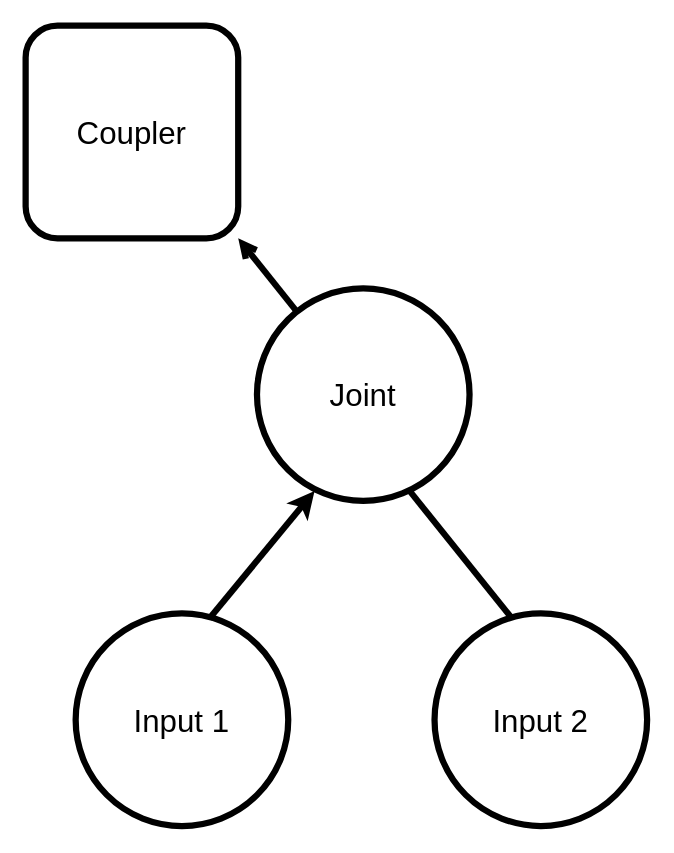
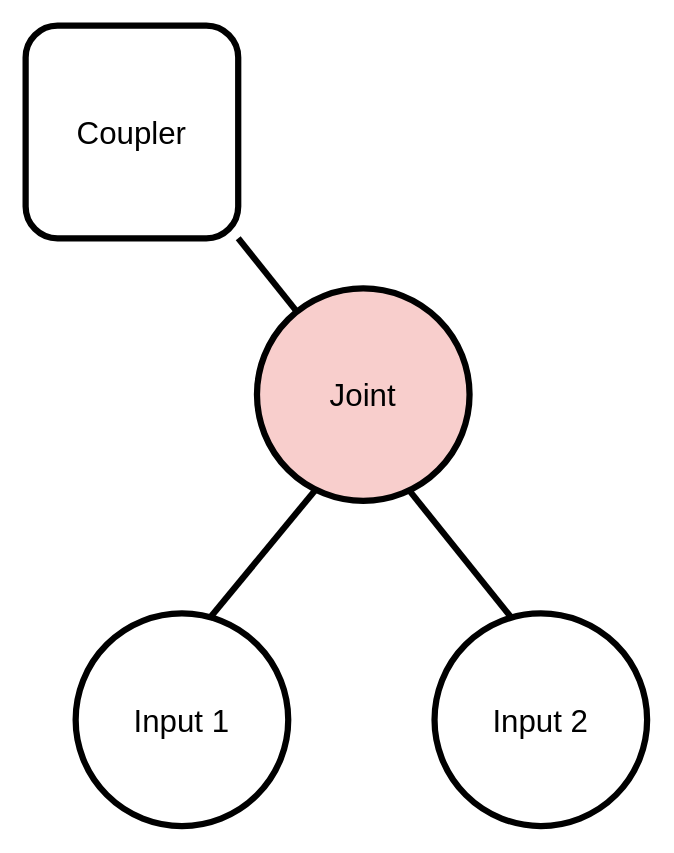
- <mxCell id="8" value="" style="endArrow=open;html=1;rounded=0;fontSize=25;strokeWidth=5;entryX=1;entryY=1;entryDx=0;entryDy=0;" edge="1" parent="1" source="2" target="7"><mxGeometry width="50" height="50" relative="1" as="geometry"><mxPoint x="71" y="412.07" as="sourcePoint" /><mxPoint x="155.14" y="310" as="targetPoint" /></mxGeometry></mxCell>
+ <mxCell id="8" value="" style="endArrow=none;html=1;rounded=0;fontSize=25;strokeWidth=5;entryX=1;entryY=1;entryDx=0;entryDy=0;" edge="1" parent="1" source="2" target="7"><mxGeometry width="50" height="50" relative="1" as="geometry"><mxPoint x="71" y="412.07" as="sourcePoint" /><mxPoint x="155.14" y="310" as="targetPoint" /></mxGeometry></mxCell>
- <mxCell id="2" value="&lt;span style=&quot;font-size: 25px&quot;&gt;Joint&lt;/span&gt;" style="ellipse;whiteSpace=wrap;html=1;aspect=fixed;strokeWidth=5;" vertex="1" parent="1"><mxGeometry x="205" y="230" width="170" height="170" as="geometry" /></mxCell>
+ <mxCell id="2" value="&lt;span style=&quot;font-size: 25px&quot;&gt;Joint&lt;/span&gt;" style="ellipse;whiteSpace=wrap;html=1;aspect=fixed;strokeWidth=5;fillColor=#f8cecc;" vertex="1" parent="1"><mxGeometry x="205" y="230" width="170" height="170" as="geometry" /></mxCell>
- <mxCell id="5" value="" style="endArrow=classic;html=1;rounded=0;fontSize=25;strokeWidth=5;exitX=0.629;exitY=0.024;exitDx=0;exitDy=0;exitPerimeter=0;entryX=0.271;entryY=0.953;entryDx=0;entryDy=0;entryPerimeter=0;" edge="1" parent="1" source="3" target="2"><mxGeometry width="50" height="50" relative="1" as="geometry"><mxPoint x="169" y="450" as="sourcePoint" /><mxPoint x="239" y="420" as="targetPoint" /></mxGeometry></mxCell>
+ <mxCell id="5" value="" style="endArrow=none;html=1;rounded=0;fontSize=25;strokeWidth=5;exitX=0.629;exitY=0.024;exitDx=0;exitDy=0;exitPerimeter=0;entryX=0.271;entryY=0.953;entryDx=0;entryDy=0;entryPerimeter=0;" edge="1" parent="1" source="3" target="2"><mxGeometry width="50" height="50" relative="1" as="geometry"><mxPoint x="169" y="450" as="sourcePoint" /><mxPoint x="239" y="420" as="targetPoint" /></mxGeometry></mxCell>
